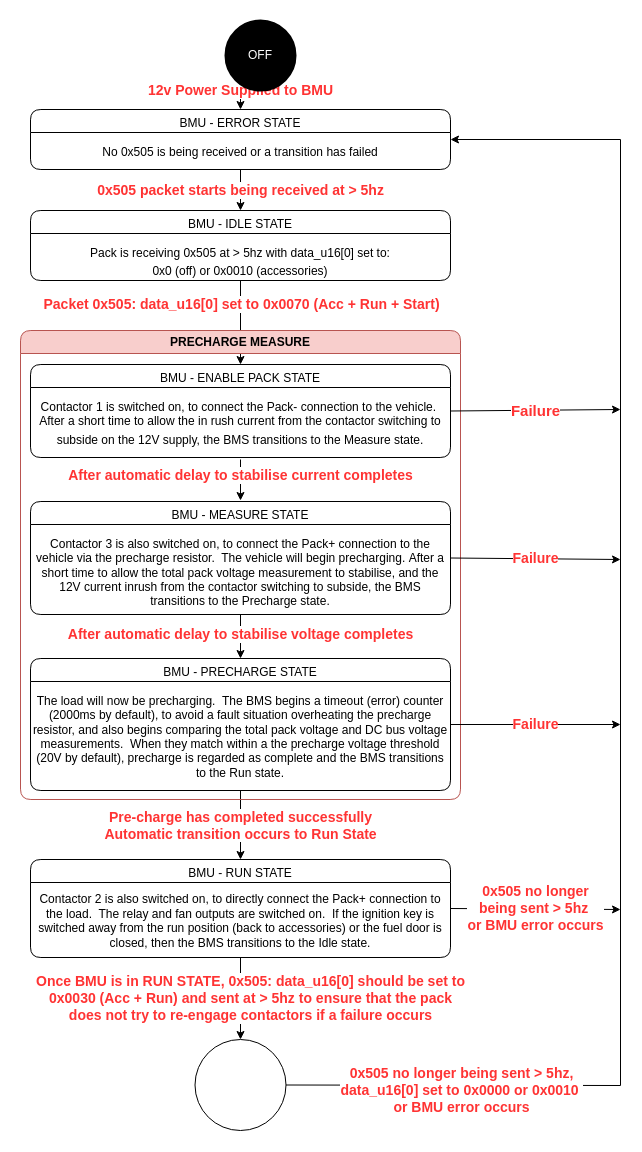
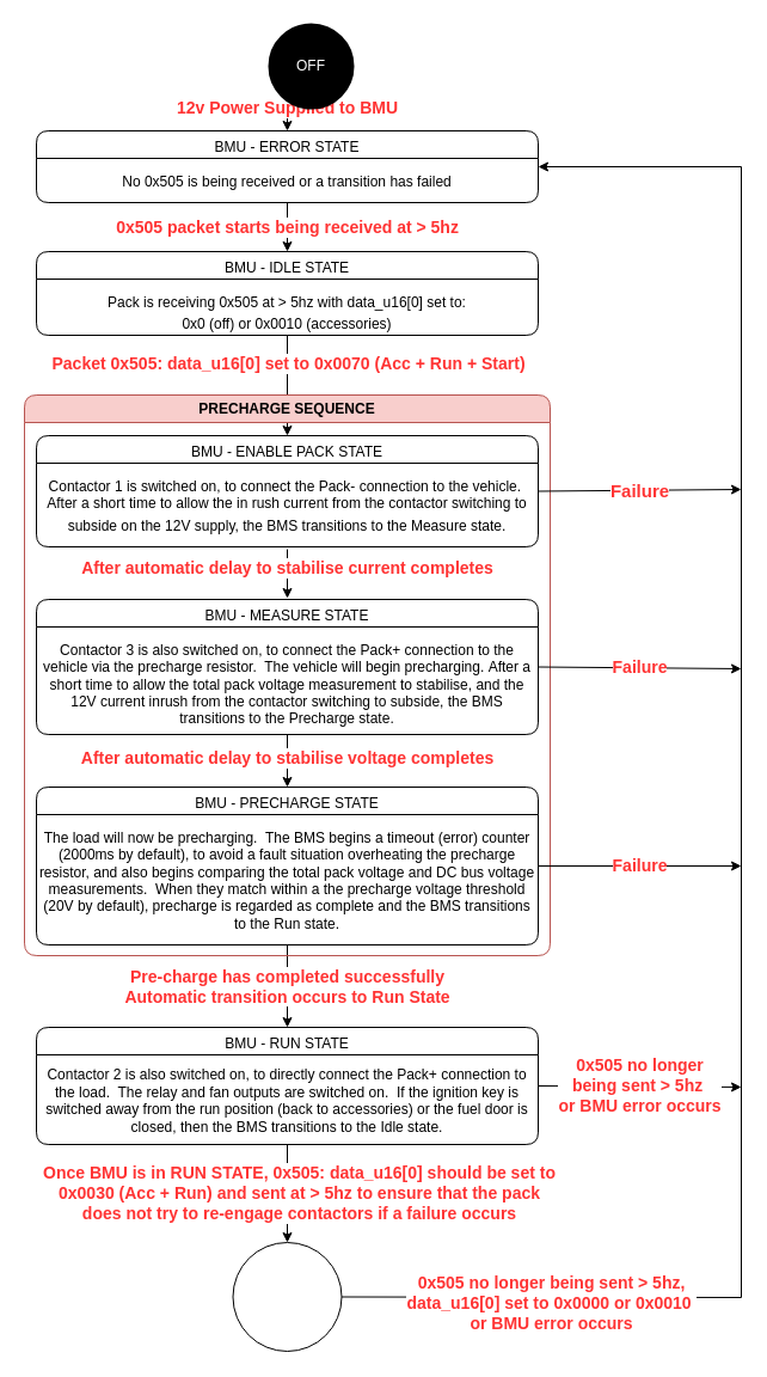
- <mxCell id="12" value="PRECHARGE MEASURE" style="swimlane;whiteSpace=wrap;html=1;rounded=1;fillColor=#f8cecc;strokeColor=#b85450;" parent="1" vertex="1"><mxGeometry x="20" y="330" width="440" height="469" as="geometry" /></mxCell>
+ <mxCell id="12" value="PRECHARGE SEQUENCE" style="swimlane;whiteSpace=wrap;html=1;rounded=1;fillColor=#f8cecc;strokeColor=#b85450;" parent="1" vertex="1"><mxGeometry x="20" y="330" width="440" height="469" as="geometry" /></mxCell>
